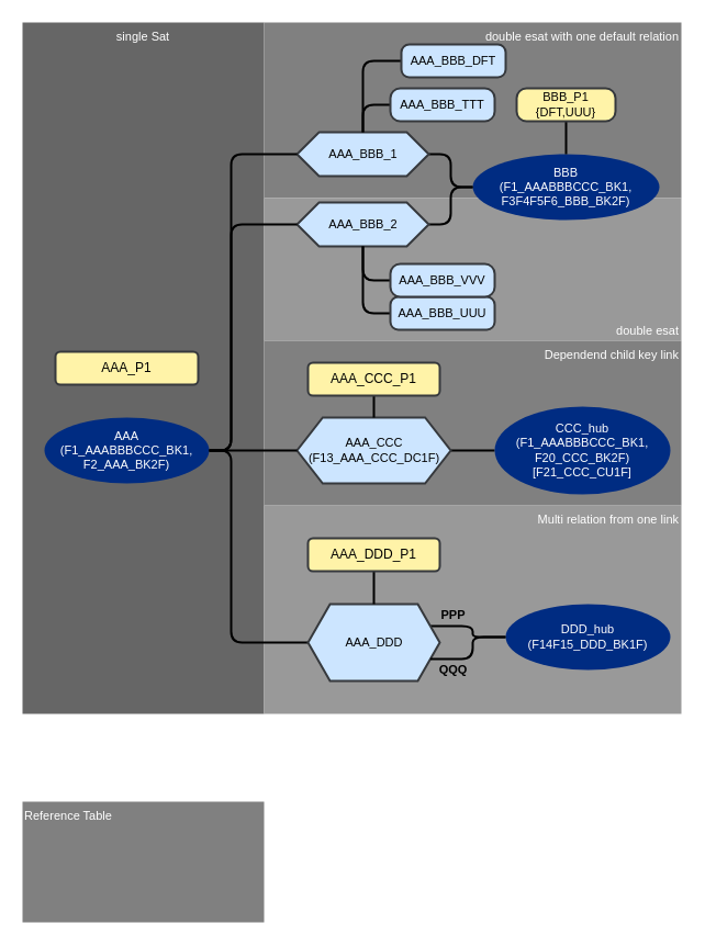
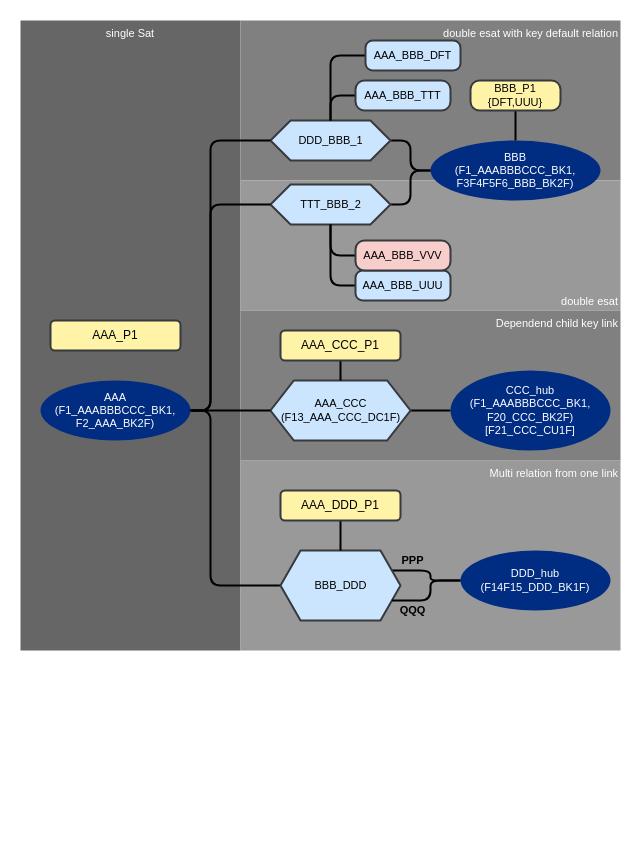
- <mxCell id="3" value="double esat with one default relation" style="rounded=0;whiteSpace=wrap;html=1;fontFamily=Helvetica;fontSize=11;fontColor=#FFFFFF;fillColor=#808080;verticalAlign=top;align=right;strokeColor=none;" parent="1" vertex="1"><mxGeometry x="240" y="20" width="380" height="160" as="geometry" /></mxCell>
+ <mxCell id="3" value="double esat with key default relation" style="rounded=0;whiteSpace=wrap;html=1;fontFamily=Helvetica;fontSize=11;fontColor=#FFFFFF;fillColor=#808080;verticalAlign=top;align=right;strokeColor=none;" parent="1" vertex="1"><mxGeometry x="240" y="20" width="380" height="160" as="geometry" /></mxCell>
- <mxCell id="13" value="AAA_BBB_1" style="verticalLabelPosition=middle;verticalAlign=middle;html=1;shape=hexagon;perimeter=hexagonPerimeter2;arcSize=6;size=0.167;fillColor=#cce5ff;strokeColor=#36393d;strokeWidth=2;fontFamily=Helvetica;fontSize=11;fontColor=default;labelPosition=center;align=center;" parent="8" vertex="1"><mxGeometry x="270" y="120" width="120" height="40" as="geometry" /></mxCell>
+ <mxCell id="13" value="DDD_BBB_1" style="verticalLabelPosition=middle;verticalAlign=middle;html=1;shape=hexagon;perimeter=hexagonPerimeter2;arcSize=6;size=0.167;fillColor=#cce5ff;strokeColor=#36393d;strokeWidth=2;fontFamily=Helvetica;fontSize=11;fontColor=default;labelPosition=center;align=center;" parent="8" vertex="1"><mxGeometry x="270" y="120" width="120" height="40" as="geometry" /></mxCell>
- <mxCell id="20" value="AAA_BBB_2" style="verticalLabelPosition=middle;verticalAlign=middle;html=1;shape=hexagon;perimeter=hexagonPerimeter2;arcSize=6;size=0.167;fillColor=#cce5ff;strokeColor=#36393d;strokeWidth=2;fontFamily=Helvetica;fontSize=11;fontColor=default;labelPosition=center;align=center;" parent="8" vertex="1"><mxGeometry x="270" y="184" width="120" height="40" as="geometry" /></mxCell>
+ <mxCell id="20" value="TTT_BBB_2" style="verticalLabelPosition=middle;verticalAlign=middle;html=1;shape=hexagon;perimeter=hexagonPerimeter2;arcSize=6;size=0.167;fillColor=#cce5ff;strokeColor=#36393d;strokeWidth=2;fontFamily=Helvetica;fontSize=11;fontColor=default;labelPosition=center;align=center;" parent="8" vertex="1"><mxGeometry x="270" y="184" width="120" height="40" as="geometry" /></mxCell>
- <mxCell id="39" value="AAA_BBB_VVV" style="rounded=1;whiteSpace=wrap;html=1;strokeColor=#36393d;fillColor=#cce5ff;strokeWidth=2;fontSize=11;arcSize=30;" parent="8" vertex="1"><mxGeometry x="355" y="240" width="95" height="30" as="geometry" /></mxCell>
+ <mxCell id="39" value="AAA_BBB_VVV" style="rounded=1;whiteSpace=wrap;html=1;strokeColor=#36393d;fillColor=#f8cecc;strokeWidth=2;fontSize=11;arcSize=30;" parent="8" vertex="1"><mxGeometry x="355" y="240" width="95" height="30" as="geometry" /></mxCell>
- <mxCell id="24" value="AAA_DDD" style="verticalLabelPosition=middle;verticalAlign=middle;html=1;shape=hexagon;perimeter=hexagonPerimeter2;arcSize=6;size=0.167;fillColor=#cce5ff;strokeColor=#36393d;strokeWidth=2;fontFamily=Helvetica;fontSize=11;fontColor=default;labelPosition=center;align=center;" parent="8" vertex="1"><mxGeometry x="280" y="550" width="120" height="70" as="geometry" /></mxCell>
+ <mxCell id="24" value="BBB_DDD" style="verticalLabelPosition=middle;verticalAlign=middle;html=1;shape=hexagon;perimeter=hexagonPerimeter2;arcSize=6;size=0.167;fillColor=#cce5ff;strokeColor=#36393d;strokeWidth=2;fontFamily=Helvetica;fontSize=11;fontColor=default;labelPosition=center;align=center;" parent="8" vertex="1"><mxGeometry x="280" y="550" width="120" height="70" as="geometry" /></mxCell>
- <mxCell id="7" value="Reference Table" style="rounded=0;whiteSpace=wrap;html=1;fontFamily=Helvetica;fontSize=11;fontColor=#FFFFFF;fillColor=#808080;verticalAlign=top;strokeColor=none;align=left;" parent="1" vertex="1"><mxGeometry x="20" y="730" width="220" height="110" as="geometry" /></mxCell>
